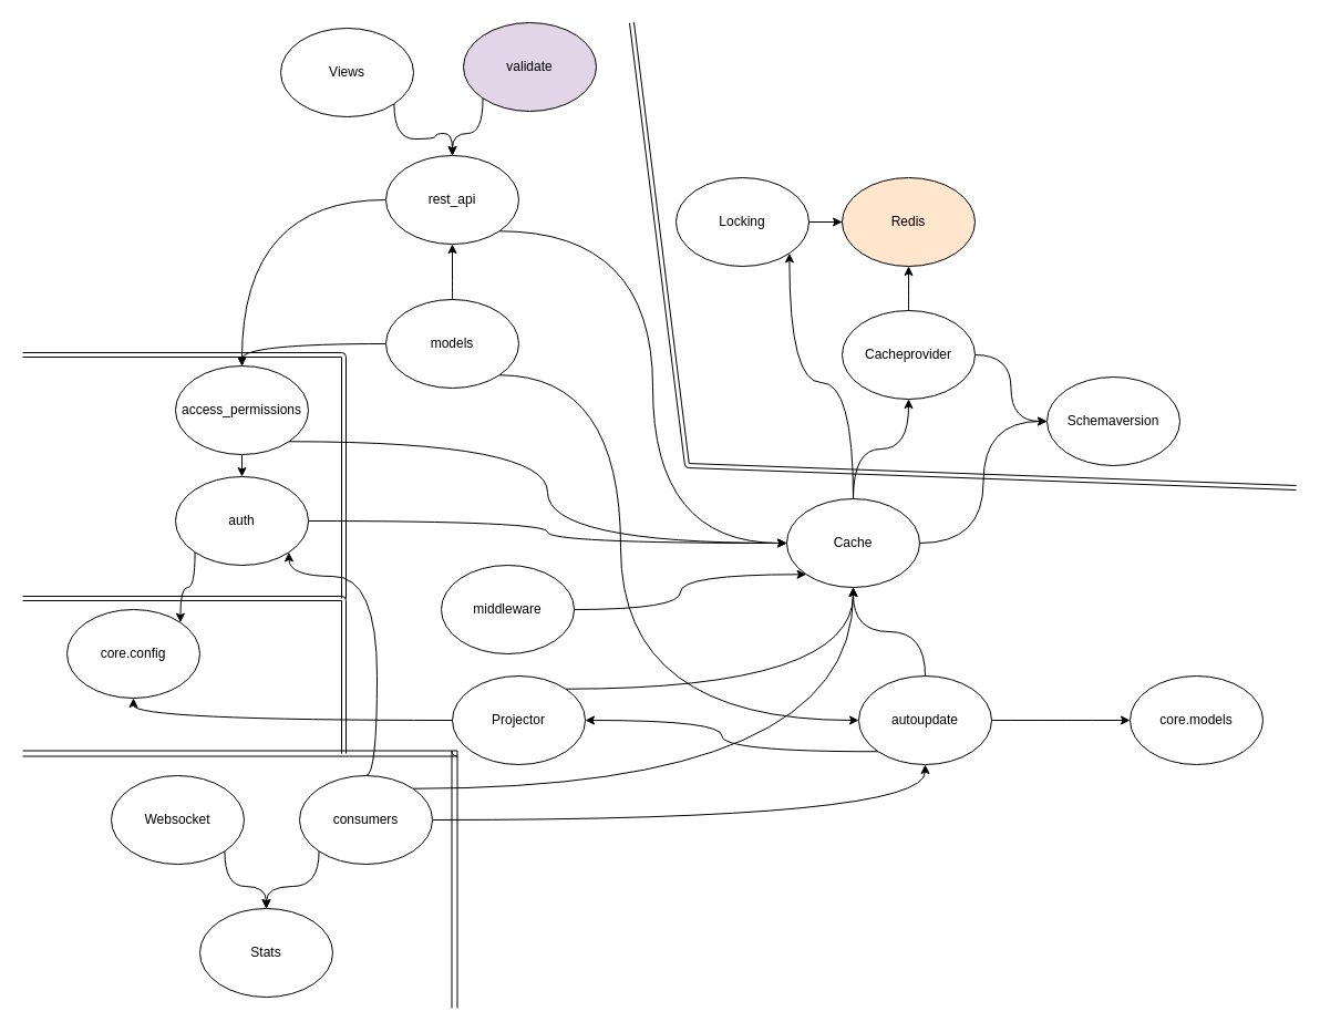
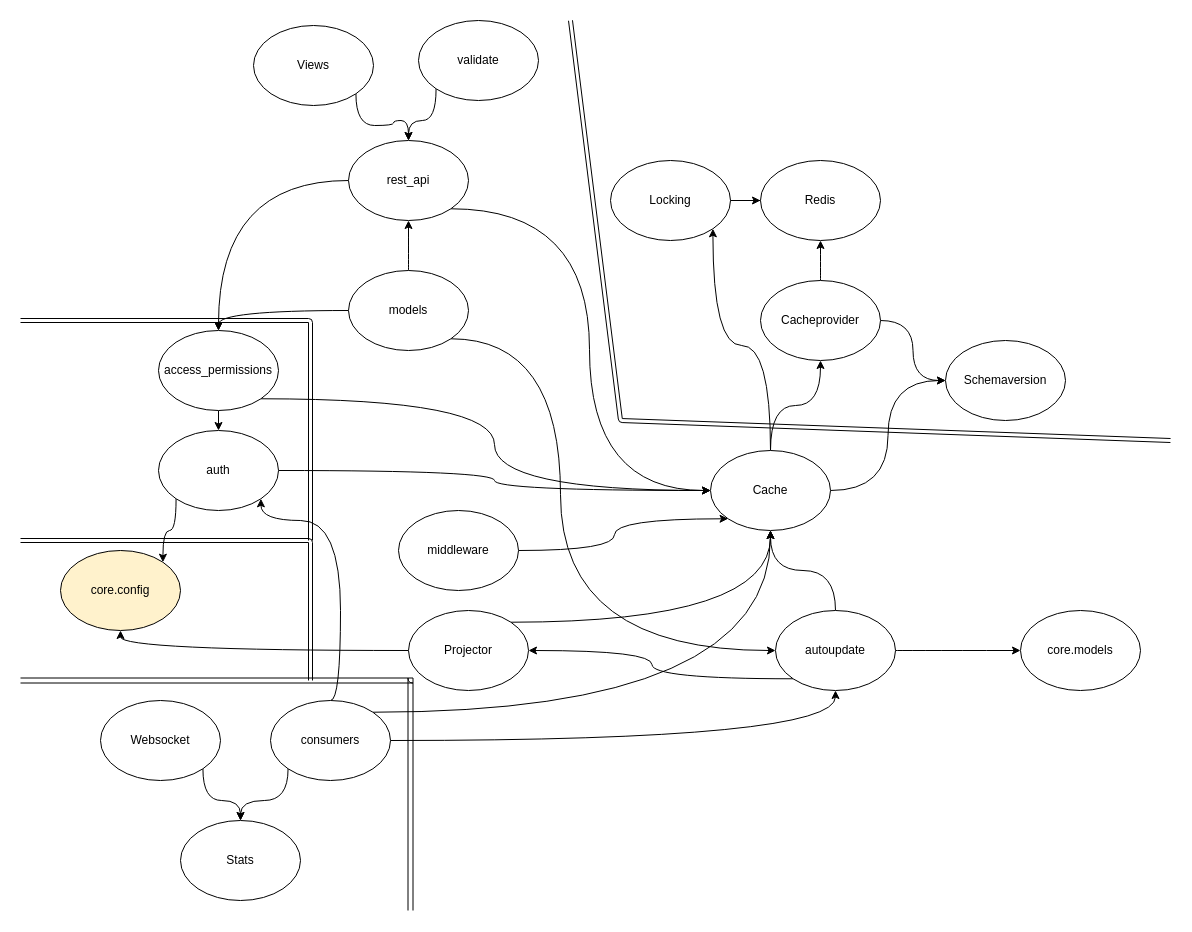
- <mxCell id="20" value="validate" style="ellipse;whiteSpace=wrap;html=1;fillColor=#e1d5e7;" parent="1" vertex="1"><mxGeometry x="418" y="20" width="120" height="80" as="geometry" /></mxCell>
+ <mxCell id="20" value="validate" style="ellipse;whiteSpace=wrap;html=1;" parent="1" vertex="1"><mxGeometry x="418" y="20" width="120" height="80" as="geometry" /></mxCell>
- <mxCell id="11" value="Redis" style="ellipse;whiteSpace=wrap;html=1;fillColor=#ffe6cc;" parent="1" vertex="1"><mxGeometry x="760" y="160" width="120" height="80" as="geometry" /></mxCell>
+ <mxCell id="11" value="Redis" style="ellipse;whiteSpace=wrap;html=1;" parent="1" vertex="1"><mxGeometry x="760" y="160" width="120" height="80" as="geometry" /></mxCell>
- <mxCell id="48" value="core.config" style="ellipse;whiteSpace=wrap;html=1;" parent="1" vertex="1"><mxGeometry x="60" y="550" width="120" height="80" as="geometry" /></mxCell>
+ <mxCell id="48" value="core.config" style="ellipse;whiteSpace=wrap;html=1;fillColor=#fff2cc;" parent="1" vertex="1"><mxGeometry x="60" y="550" width="120" height="80" as="geometry" /></mxCell>
